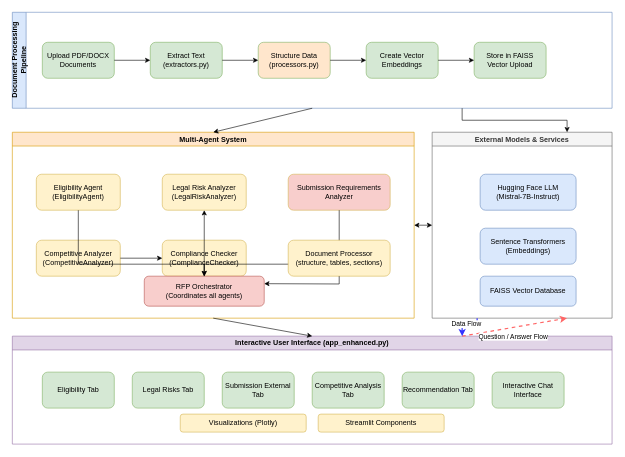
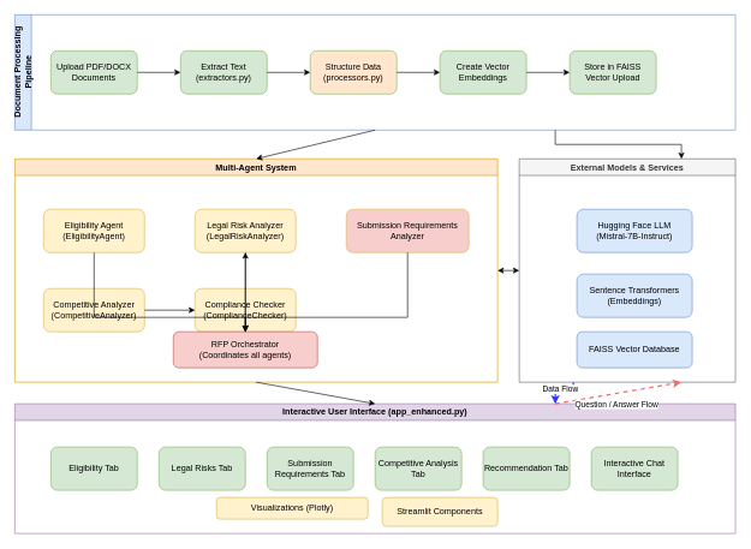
+ <mxCell id="20" value="" style="endArrow=classic;html=1;rounded=0;exitX=0.5;exitY=1;exitDx=0;exitDy=0;entryX=0.5;entryY=0;entryDx=0;entryDy=0;" parent="12" source="14" target="18" edge="1"><mxGeometry width="50" height="50" relative="1" as="geometry"><mxPoint x="120" y="140" as="sourcePoint" /><mxPoint x="330" y="250" as="targetPoint" /><Array as="points"><mxPoint x="320" y="160" /></Array></mxGeometry></mxCell>
- <mxCell id="24" value="Document Processor&#10;(structure, tables, sections)" style="rounded=1;whiteSpace=wrap;html=1;fillColor=#fff2cc;strokeColor=#d6b656;" parent="12" vertex="1"><mxGeometry x="460" y="180" width="170" height="60" as="geometry" /></mxCell>
- <mxCell id="25" value="" style="endArrow=classic;html=1;rounded=0;exitX=0.5;exitY=1;exitDx=0;exitDy=0;entryX=1;entryY=0.25;entryDx=0;entryDy=0;" parent="12" source="24" target="18" edge="1"><mxGeometry width="50" height="50" relative="1" as="geometry"><mxPoint x="430" y="310" as="sourcePoint" /><mxPoint x="480" y="260" as="targetPoint" /><Array as="points"><mxPoint x="545" y="253" /></Array></mxGeometry></mxCell>
- <mxCell id="29" value="Submission External Tab" style="rounded=1;whiteSpace=wrap;html=1;fillColor=#d5e8d4;strokeColor=#82b366;" parent="26" vertex="1"><mxGeometry x="350" y="60" width="120" height="60" as="geometry" /></mxCell>
+ <mxCell id="29" value="Submission Requirements Tab" style="rounded=1;whiteSpace=wrap;html=1;fillColor=#d5e8d4;strokeColor=#82b366;" parent="26" vertex="1"><mxGeometry x="350" y="60" width="120" height="60" as="geometry" /></mxCell>
- <mxCell id="34" value="Streamlit Components" style="rounded=1;whiteSpace=wrap;html=1;fillColor=#fff2cc;strokeColor=#d6b656;" parent="26" vertex="1"><mxGeometry x="510" y="130" width="210" height="30" as="geometry" /></mxCell>
+ <mxCell id="34" value="Streamlit Components" style="rounded=1;whiteSpace=wrap;html=1;fillColor=#fff2cc;strokeColor=#d6b656;" parent="26" vertex="1"><mxGeometry x="510" y="130" width="160" height="40" as="geometry" /></mxCell>
